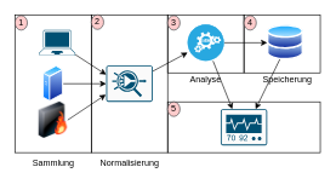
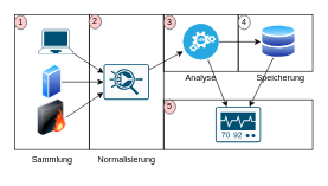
- <mxCell id="28" value="4" style="ellipse;whiteSpace=wrap;html=1;strokeWidth=1;fillColor=#ffcccc;strokeColor=#36393d;" vertex="1" parent="1"><mxGeometry x="335" y="21" width="17" height="20" as="geometry" /></mxCell>
+ <mxCell id="28" value="4" style="ellipse;whiteSpace=wrap;html=1;strokeWidth=1;fillColor=#fafafa;strokeColor=#36393d;" vertex="1" parent="1"><mxGeometry x="335" y="21" width="17" height="20" as="geometry" /></mxCell>
